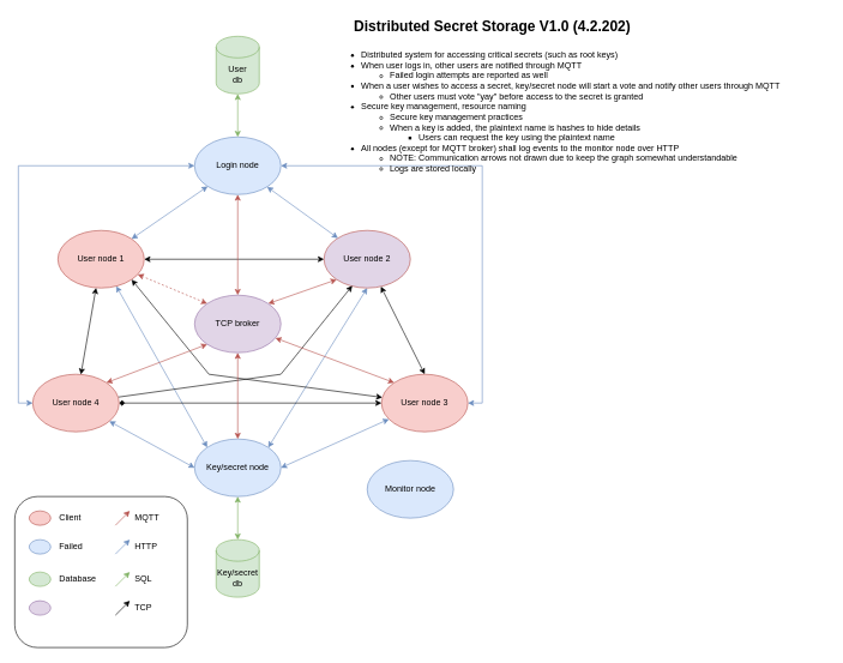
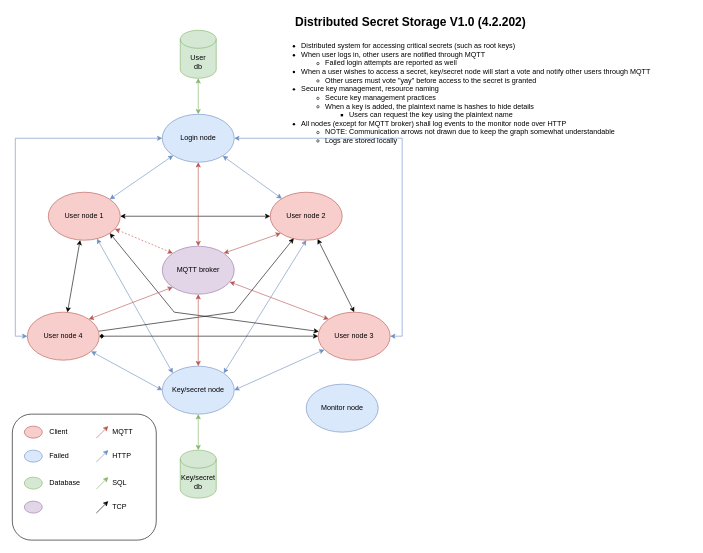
- <mxCell id="10" value="User node 2" style="ellipse;whiteSpace=wrap;html=1;fillColor=#e1d5e7;strokeColor=#b85450;" parent="1" vertex="1"><mxGeometry x="450" y="320" width="120" height="80" as="geometry" /></mxCell>
+ <mxCell id="10" value="User node 2" style="ellipse;whiteSpace=wrap;html=1;fillColor=#f8cecc;strokeColor=#b85450;" parent="1" vertex="1"><mxGeometry x="450" y="320" width="120" height="80" as="geometry" /></mxCell>
- <mxCell id="51" value="TCP broker" style="ellipse;whiteSpace=wrap;html=1;fillColor=#e1d5e7;strokeColor=#9673a6;" parent="1" vertex="1"><mxGeometry x="270" y="410" width="120" height="80" as="geometry" /></mxCell>
+ <mxCell id="51" value="MQTT broker" style="ellipse;whiteSpace=wrap;html=1;fillColor=#e1d5e7;strokeColor=#9673a6;" parent="1" vertex="1"><mxGeometry x="270" y="410" width="120" height="80" as="geometry" /></mxCell>
